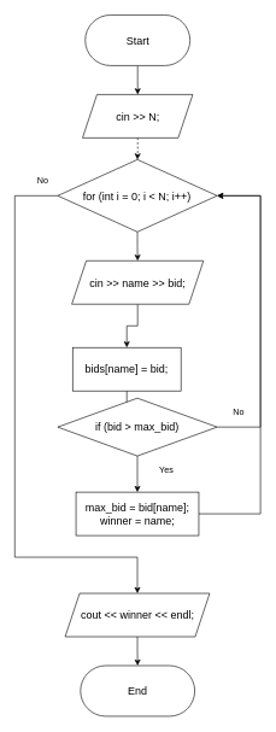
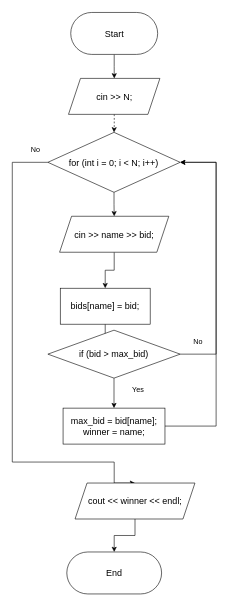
- <mxCell id="14" value="&lt;font style=&quot;font-size: 15px&quot;&gt;cout &amp;lt;&amp;lt; winner &amp;lt;&amp;lt; endl;&lt;/font&gt;" style="shape=parallelogram;perimeter=parallelogramPerimeter;whiteSpace=wrap;html=1;fixedSize=1;rounded=0;" parent="1" vertex="1"><mxGeometry x="89.69" y="820" width="200" height="60" as="geometry" /></mxCell>
+ <mxCell id="14" value="&lt;font style=&quot;font-size: 15px&quot;&gt;cout &amp;lt;&amp;lt; winner &amp;lt;&amp;lt; endl;&lt;/font&gt;" style="shape=parallelogram;perimeter=parallelogramPerimeter;whiteSpace=wrap;html=1;fixedSize=1;rounded=0;" parent="1" vertex="1"><mxGeometry x="124.69" y="805" width="200" height="60" as="geometry" /></mxCell>
